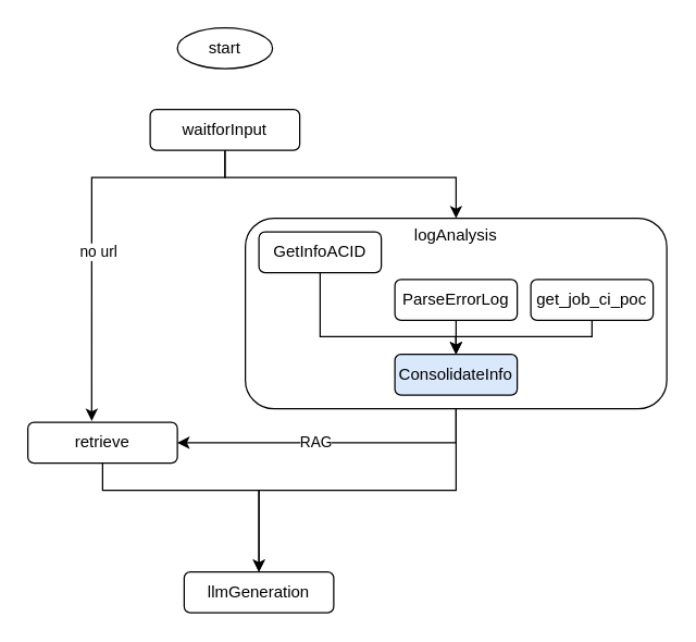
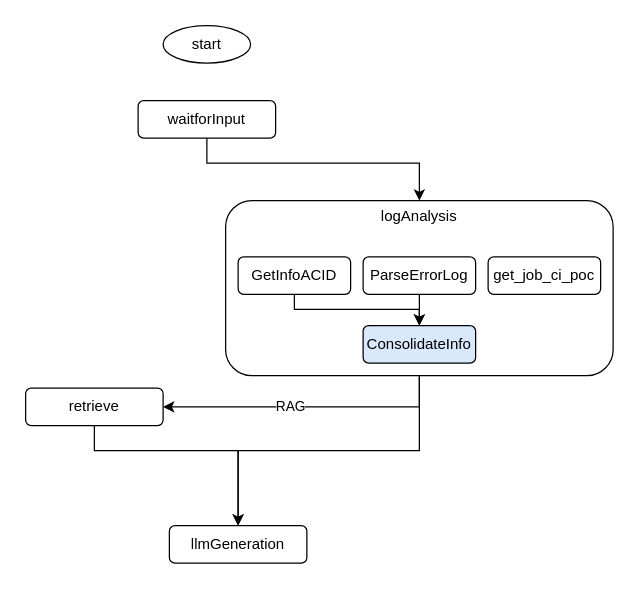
- <mxCell id="17" style="edgeStyle=orthogonalEdgeStyle;rounded=0;orthogonalLoop=1;jettySize=auto;html=1;entryX=0.427;entryY=-0.033;entryDx=0;entryDy=0;entryPerimeter=0;" parent="1" source="4" target="7" edge="1"><mxGeometry relative="1" as="geometry"><Array as="points"><mxPoint x="165" y="130" /><mxPoint x="67" y="130" /></Array></mxGeometry></mxCell>
- <mxCell id="18" value="no url" style="edgeLabel;html=1;align=center;verticalAlign=middle;resizable=0;points=[];" parent="17" vertex="1" connectable="0"><mxGeometry x="0.158" y="5" relative="1" as="geometry"><mxPoint as="offset" /></mxGeometry></mxCell>
- <mxCell id="11" value="&lt;div&gt;&lt;span style=&quot;background-color: transparent; color: light-dark(rgb(0, 0, 0), rgb(255, 255, 255));&quot;&gt;GetInfoACID&lt;/span&gt;&lt;/div&gt;" style="rounded=1;whiteSpace=wrap;html=1;movable=1;resizable=1;rotatable=1;deletable=1;editable=1;locked=0;connectable=1;" parent="8" vertex="1"><mxGeometry x="10" y="10" width="90" height="30" as="geometry" /></mxCell>
+ <mxCell id="11" value="&lt;div&gt;&lt;span style=&quot;background-color: transparent; color: light-dark(rgb(0, 0, 0), rgb(255, 255, 255));&quot;&gt;GetInfoACID&lt;/span&gt;&lt;/div&gt;" style="rounded=1;whiteSpace=wrap;html=1;movable=1;resizable=1;rotatable=1;deletable=1;editable=1;locked=0;connectable=1;" parent="8" vertex="1"><mxGeometry x="10" y="45" width="90" height="30" as="geometry" /></mxCell>
- <mxCell id="14" style="edgeStyle=orthogonalEdgeStyle;rounded=0;orthogonalLoop=1;jettySize=auto;html=1;entryX=0.5;entryY=0;entryDx=0;entryDy=0;" parent="8" source="15" target="16" edge="1"><mxGeometry relative="1" as="geometry"><Array as="points"><mxPoint x="255" y="87" /><mxPoint x="155" y="87" /></Array></mxGeometry></mxCell>
